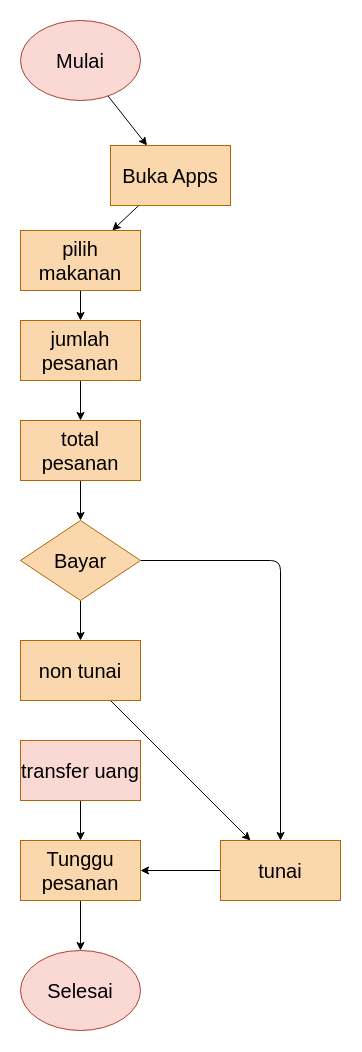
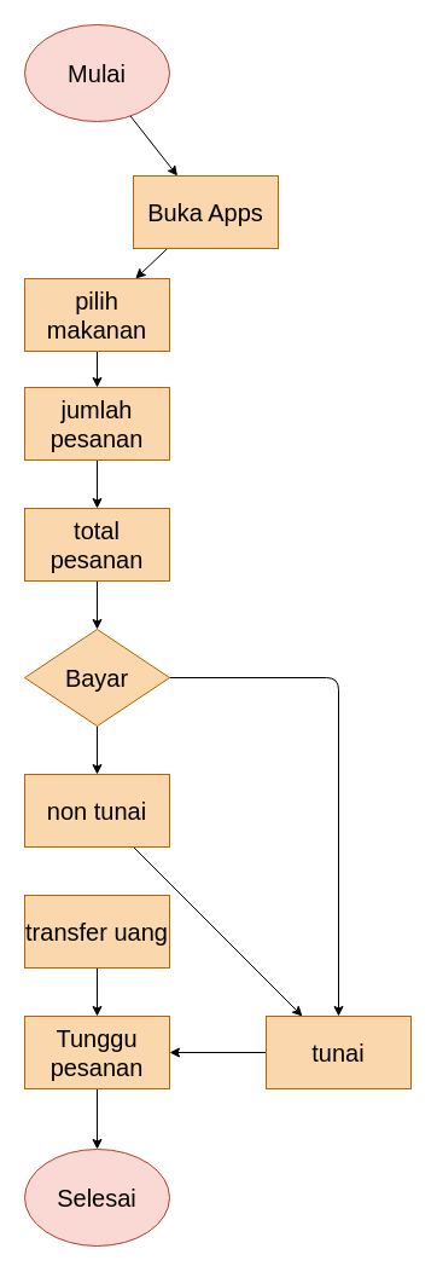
- <mxCell id="18" value="transfer uang" style="rounded=0;whiteSpace=wrap;html=1;fillColor=#fad9d5;strokeColor=#b46504;labelBackgroundColor=none;fontSize=20;fontColor=#000000;" vertex="1" parent="1"><mxGeometry x="20" y="740" width="120" height="60" as="geometry" /></mxCell>
+ <mxCell id="18" value="transfer uang" style="rounded=0;whiteSpace=wrap;html=1;fillColor=#fad7ac;strokeColor=#b46504;labelBackgroundColor=none;fontSize=20;fontColor=#000000;" vertex="1" parent="1"><mxGeometry x="20" y="740" width="120" height="60" as="geometry" /></mxCell>
